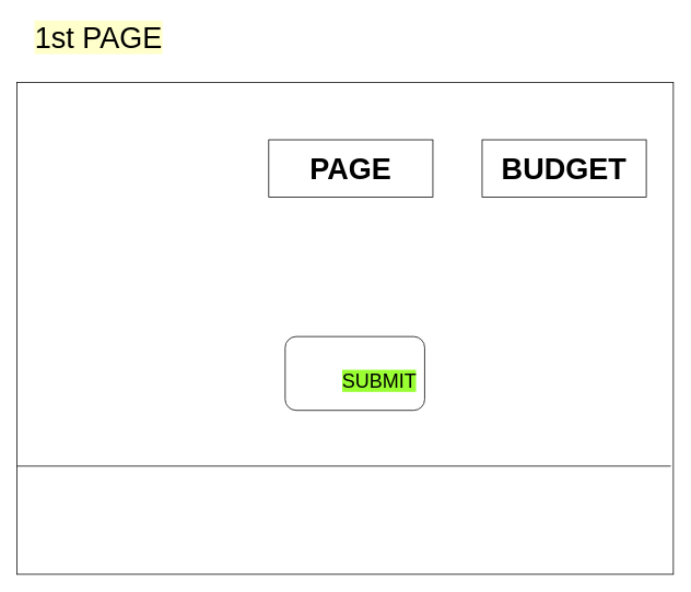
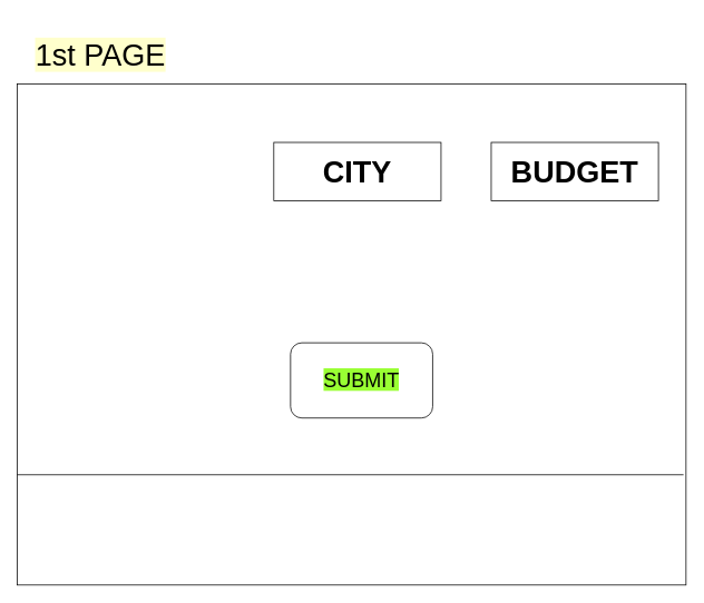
- <mxCell id="10" value="&lt;font style=&quot;background-color: rgb(255 , 255 , 204) ; font-size: 36px&quot;&gt;1st PAGE&lt;/font&gt;" style="text;html=1;strokeColor=none;fillColor=none;align=center;verticalAlign=middle;whiteSpace=wrap;rounded=0;" vertex="1" parent="1"><mxGeometry x="20" y="20" width="200" height="50" as="geometry" /></mxCell>
+ <mxCell id="10" value="&lt;font style=&quot;background-color: rgb(255 , 255 , 204) ; font-size: 36px&quot;&gt;1st PAGE&lt;/font&gt;" style="text;html=1;strokeColor=none;fillColor=none;align=center;verticalAlign=middle;whiteSpace=wrap;rounded=0;" vertex="1" parent="1"><mxGeometry x="20" y="40" width="200" height="50" as="geometry" /></mxCell>
- <mxCell id="5" value="&lt;font style=&quot;font-size: 36px&quot;&gt;&lt;b&gt;PAGE&lt;/b&gt;&lt;/font&gt;" style="text;html=1;strokeColor=none;fillColor=none;align=center;verticalAlign=middle;whiteSpace=wrap;rounded=0;" vertex="1" parent="1"><mxGeometry x="382" y="185" width="90" height="40" as="geometry" /></mxCell>
+ <mxCell id="5" value="&lt;font style=&quot;font-size: 36px&quot;&gt;&lt;b&gt;CITY&lt;/b&gt;&lt;/font&gt;" style="text;html=1;strokeColor=none;fillColor=none;align=center;verticalAlign=middle;whiteSpace=wrap;rounded=0;" vertex="1" parent="1"><mxGeometry x="382" y="185" width="90" height="40" as="geometry" /></mxCell>
- <mxCell id="8" value="&lt;font style=&quot;font-size: 24px ; background-color: rgb(153 , 255 , 51)&quot;&gt;SUBMIT&lt;/font&gt;" style="text;html=1;strokeColor=none;fillColor=none;align=center;verticalAlign=middle;whiteSpace=wrap;rounded=0;" vertex="1" parent="1"><mxGeometry x="412" y="447.5" width="100" height="35" as="geometry" /></mxCell>
+ <mxCell id="8" value="&lt;font style=&quot;font-size: 24px ; background-color: rgb(153 , 255 , 51)&quot;&gt;SUBMIT&lt;/font&gt;" style="text;html=1;strokeColor=none;fillColor=none;align=center;verticalAlign=middle;whiteSpace=wrap;rounded=0;" vertex="1" parent="1"><mxGeometry x="382" y="437.5" width="100" height="35" as="geometry" /></mxCell>
